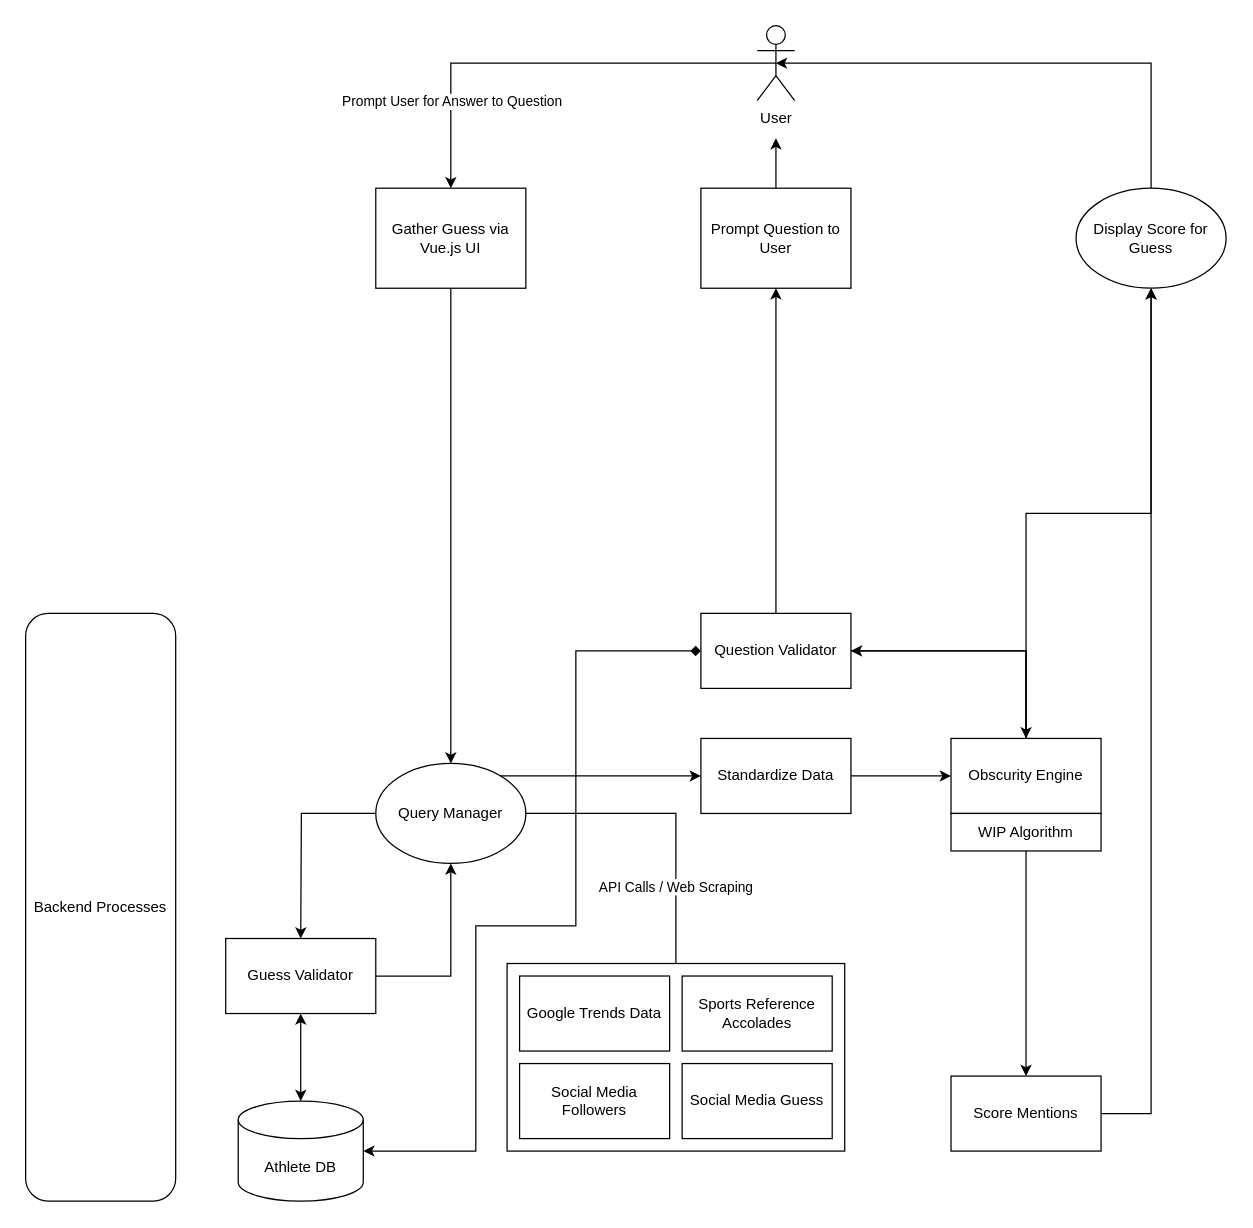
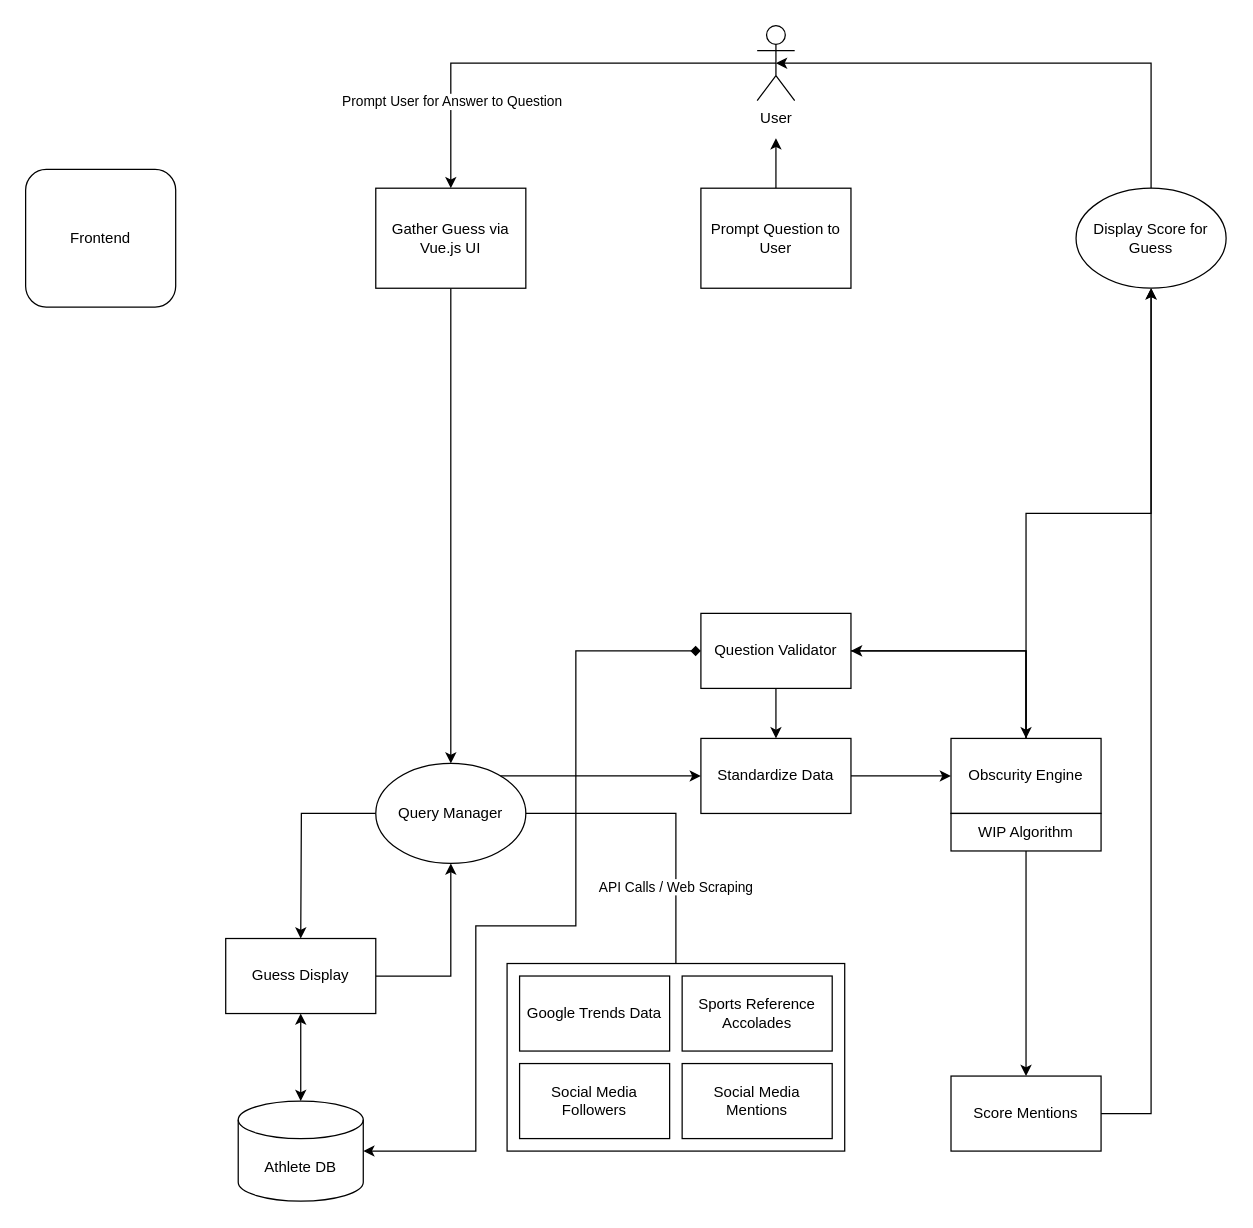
+ <mxCell id="39" value="Frontend" style="rounded=1;whiteSpace=wrap;html=1;" vertex="1" parent="1"><mxGeometry x="20" y="135" width="120" height="110" as="geometry" /></mxCell>
- <mxCell id="32" value="" style="edgeStyle=orthogonalEdgeStyle;rounded=0;orthogonalLoop=1;jettySize=auto;html=1;" edge="1" parent="1" source="33" target="37"><mxGeometry relative="1" as="geometry" /></mxCell>
+ <mxCell id="32" value="" style="edgeStyle=orthogonalEdgeStyle;rounded=0;orthogonalLoop=1;jettySize=auto;html=1;" edge="1" parent="1" source="33" target="21"><mxGeometry relative="1" as="geometry" /></mxCell>
- <mxCell id="38" value="Backend Processes" style="rounded=1;whiteSpace=wrap;html=1;" vertex="1" parent="1"><mxGeometry x="20" y="490" width="120" height="470" as="geometry" /></mxCell>
- <mxCell id="13" value="Guess Validator" style="rounded=0;whiteSpace=wrap;html=1;" vertex="1" parent="1"><mxGeometry x="180" y="750" width="120" height="60" as="geometry" /></mxCell>
+ <mxCell id="13" value="Guess Display" style="rounded=0;whiteSpace=wrap;html=1;" vertex="1" parent="1"><mxGeometry x="180" y="750" width="120" height="60" as="geometry" /></mxCell>
- <mxCell id="19" value="Social Media Guess" style="rounded=0;whiteSpace=wrap;html=1;" vertex="1" parent="1"><mxGeometry x="545" y="850" width="120" height="60" as="geometry" /></mxCell>
+ <mxCell id="19" value="Social Media Mentions" style="rounded=0;whiteSpace=wrap;html=1;" vertex="1" parent="1"><mxGeometry x="545" y="850" width="120" height="60" as="geometry" /></mxCell>
